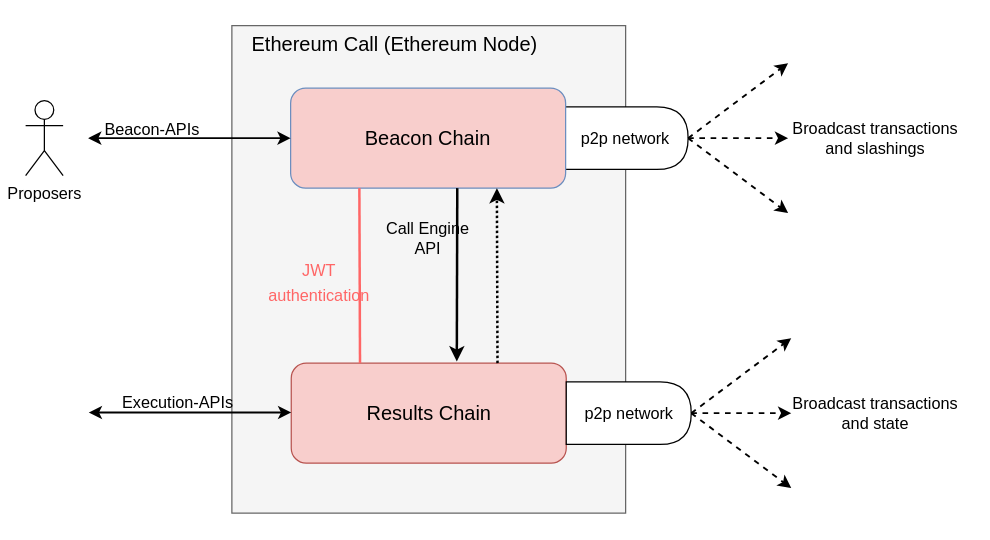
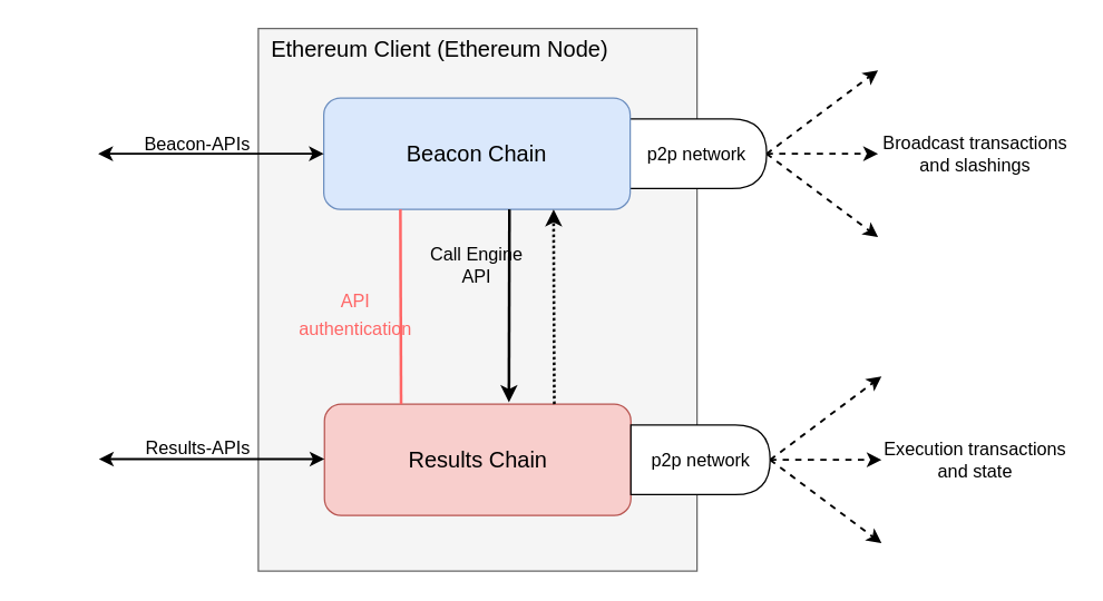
- <mxCell id="25" value="&lt;font style=&quot;font-size: 16px;&quot;&gt;Ethereum Call (Ethereum Node)&lt;/font&gt;" style="text;html=1;strokeColor=none;fillColor=none;align=center;verticalAlign=middle;whiteSpace=wrap;rounded=0;fontSize=13;fontColor=#000000;" vertex="1" parent="1"><mxGeometry x="171" y="30" width="289" height="10" as="geometry" /></mxCell>
+ <mxCell id="25" value="&lt;font style=&quot;font-size: 16px;&quot;&gt;Ethereum Client (Ethereum Node)&lt;/font&gt;" style="text;html=1;strokeColor=none;fillColor=none;align=center;verticalAlign=middle;whiteSpace=wrap;rounded=0;fontSize=13;fontColor=#000000;" vertex="1" parent="1"><mxGeometry x="171" y="30" width="289" height="10" as="geometry" /></mxCell>
- <mxCell id="22" value="Beacon-APIs" style="text;html=1;strokeColor=none;fillColor=none;align=center;verticalAlign=middle;whiteSpace=wrap;rounded=0;fontSize=13;fontColor=#000000;" vertex="1" parent="1"><mxGeometry x="80" y="92.5" width="83" height="20" as="geometry" /></mxCell>
+ <mxCell id="22" value="Beacon-APIs" style="text;html=1;strokeColor=none;fillColor=none;align=center;verticalAlign=middle;whiteSpace=wrap;rounded=0;fontSize=13;fontColor=#000000;" vertex="1" parent="1"><mxGeometry x="100" y="92.5" width="83" height="20" as="geometry" /></mxCell>
- <mxCell id="24" value="Proposers" style="shape=umlActor;verticalLabelPosition=bottom;verticalAlign=top;html=1;outlineConnect=0;fontSize=13;fontColor=#000000;" vertex="1" parent="1"><mxGeometry x="20" y="80" width="30" height="60" as="geometry" /></mxCell>
- <mxCell id="4" value="&lt;font style=&quot;font-size: 16px;&quot;&gt;Beacon Chain&lt;/font&gt;" style="rounded=1;whiteSpace=wrap;html=1;fillColor=#f8cecc;strokeColor=#6c8ebf;" vertex="1" parent="1"><mxGeometry x="232" y="70" width="220" height="80" as="geometry" /></mxCell>
+ <mxCell id="4" value="&lt;font style=&quot;font-size: 16px;&quot;&gt;Beacon Chain&lt;/font&gt;" style="rounded=1;whiteSpace=wrap;html=1;fillColor=#dae8fc;strokeColor=#6c8ebf;" vertex="1" parent="1"><mxGeometry x="232" y="70" width="220" height="80" as="geometry" /></mxCell>
- <mxCell id="7" value="&lt;font style=&quot;font-size: 13px;&quot;&gt;JWT authentication&lt;/font&gt;" style="text;html=1;strokeColor=none;fillColor=none;align=center;verticalAlign=middle;whiteSpace=wrap;rounded=0;fontSize=16;fontColor=#FF6666;" vertex="1" parent="1"><mxGeometry x="220" y="205" width="70" height="40" as="geometry" /></mxCell>
+ <mxCell id="7" value="&lt;font style=&quot;font-size: 13px;&quot;&gt;API authentication&lt;/font&gt;" style="text;html=1;strokeColor=none;fillColor=none;align=center;verticalAlign=middle;whiteSpace=wrap;rounded=0;fontSize=16;fontColor=#FF6666;" vertex="1" parent="1"><mxGeometry x="220" y="205" width="70" height="40" as="geometry" /></mxCell>
- <mxCell id="23" value="Execution-APIs" style="text;html=1;strokeColor=none;fillColor=none;align=center;verticalAlign=middle;whiteSpace=wrap;rounded=0;fontSize=13;fontColor=#000000;" vertex="1" parent="1"><mxGeometry x="86.5" y="312.5" width="110" height="17.5" as="geometry" /></mxCell>
+ <mxCell id="23" value="Results-APIs" style="text;html=1;strokeColor=none;fillColor=none;align=center;verticalAlign=middle;whiteSpace=wrap;rounded=0;fontSize=13;fontColor=#000000;" vertex="1" parent="1"><mxGeometry x="86.5" y="312.5" width="110" height="17.5" as="geometry" /></mxCell>
- <mxCell id="19" value="Broadcast transactions and state" style="text;html=1;strokeColor=none;fillColor=none;align=center;verticalAlign=middle;whiteSpace=wrap;rounded=0;fontSize=13;fontColor=#000000;" vertex="1" parent="1"><mxGeometry x="630" y="312.5" width="140" height="35" as="geometry" /></mxCell>
+ <mxCell id="19" value="Execution transactions and state" style="text;html=1;strokeColor=none;fillColor=none;align=center;verticalAlign=middle;whiteSpace=wrap;rounded=0;fontSize=13;fontColor=#000000;" vertex="1" parent="1"><mxGeometry x="630" y="312.5" width="140" height="35" as="geometry" /></mxCell>
